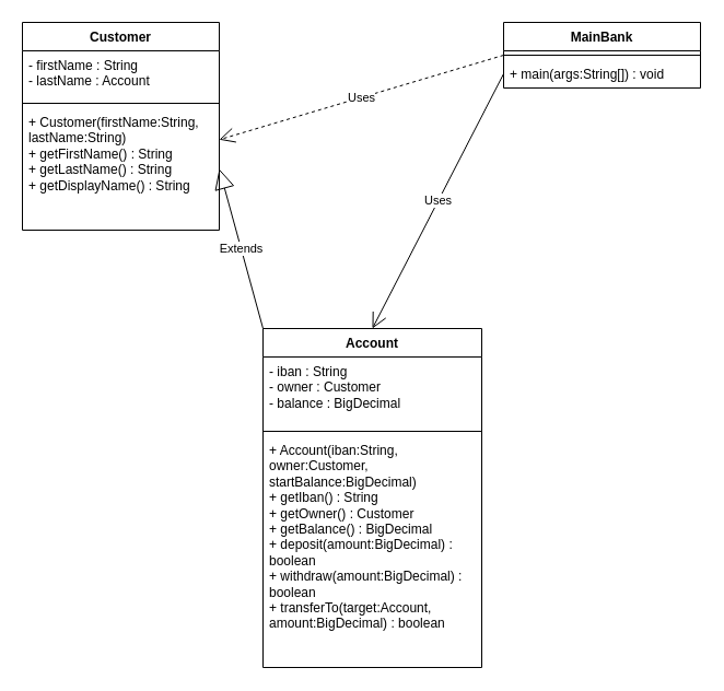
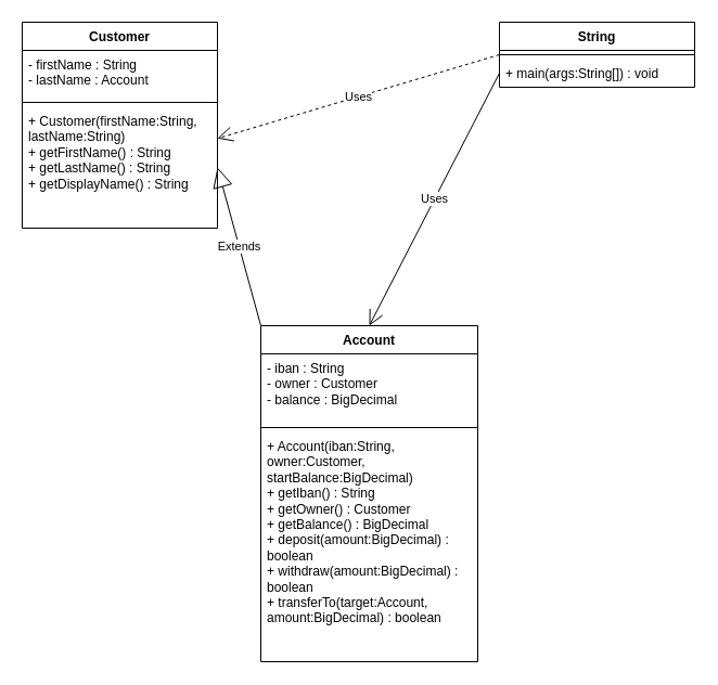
- <mxCell id="10" value="MainBank" style="swimlane;fontStyle=1;align=center;verticalAlign=top;childLayout=stackLayout;horizontal=1;startSize=26;horizontalStack=0;resizeParent=1;resizeParentMax=0;resizeLast=0;collapsible=1;marginBottom=0;whiteSpace=wrap;html=1;" vertex="1" parent="1"><mxGeometry x="460" y="20" width="180" height="60" as="geometry" /></mxCell>
+ <mxCell id="10" value="String" style="swimlane;fontStyle=1;align=center;verticalAlign=top;childLayout=stackLayout;horizontal=1;startSize=26;horizontalStack=0;resizeParent=1;resizeParentMax=0;resizeLast=0;collapsible=1;marginBottom=0;whiteSpace=wrap;html=1;" vertex="1" parent="1"><mxGeometry x="460" y="20" width="180" height="60" as="geometry" /></mxCell>
